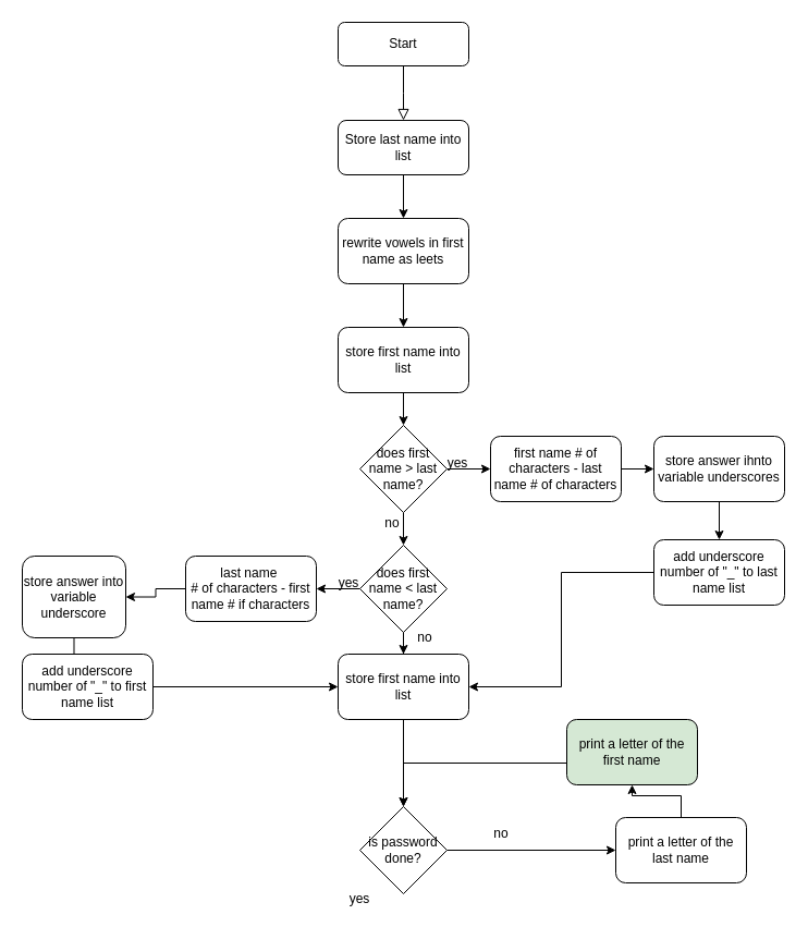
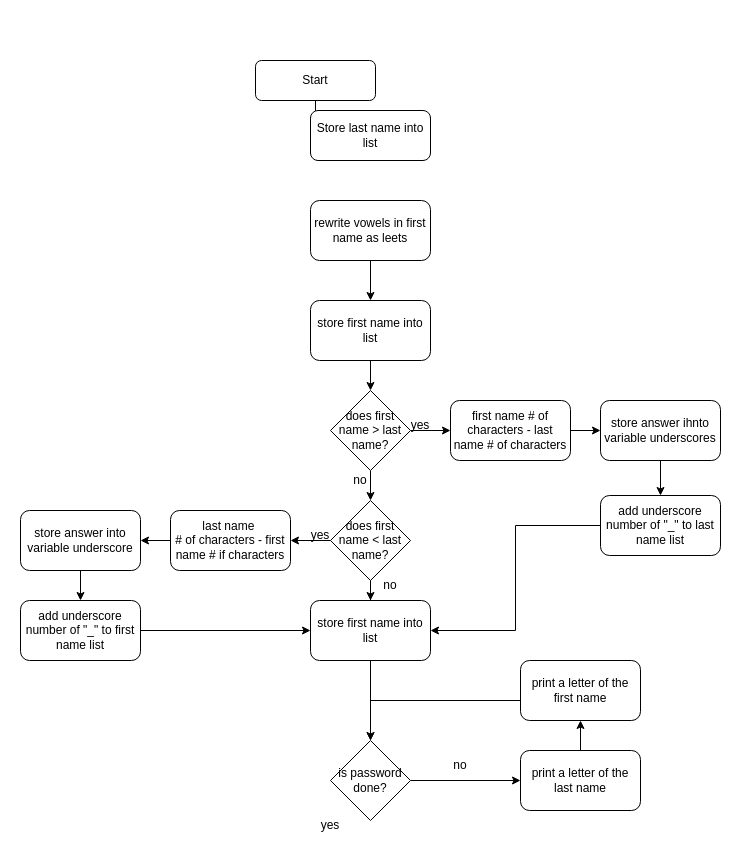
- <mxCell id="3" value="Start" style="rounded=1;whiteSpace=wrap;html=1;fontSize=12;glass=0;strokeWidth=1;shadow=0;" parent="1" vertex="1"><mxGeometry x="310" y="20" width="120" height="40" as="geometry" /></mxCell>
+ <mxCell id="3" value="Start" style="rounded=1;whiteSpace=wrap;html=1;fontSize=12;glass=0;strokeWidth=1;shadow=0;" parent="1" vertex="1"><mxGeometry x="255" y="60" width="120" height="40" as="geometry" /></mxCell>
- <mxCell id="4" style="edgeStyle=orthogonalEdgeStyle;rounded=0;orthogonalLoop=1;jettySize=auto;html=1;exitX=0.5;exitY=1;exitDx=0;exitDy=0;entryX=0.5;entryY=0;entryDx=0;entryDy=0;" parent="1" source="5" target="7" edge="1"><mxGeometry relative="1" as="geometry" /></mxCell>
- <mxCell id="25" value="store answer into variable underscore" style="rounded=1;whiteSpace=wrap;html=1;" parent="1" vertex="1"><mxGeometry x="20" y="510" width="95" height="75" as="geometry" /></mxCell>
+ <mxCell id="25" value="store answer into variable underscore" style="rounded=1;whiteSpace=wrap;html=1;" parent="1" vertex="1"><mxGeometry x="20" y="510" width="120" height="60" as="geometry" /></mxCell>
- <mxCell id="36" value="print a letter of the first name" style="rounded=1;whiteSpace=wrap;html=1;fillColor=#d5e8d4;" parent="1" vertex="1"><mxGeometry x="520" y="660" width="120" height="60" as="geometry" /></mxCell>
+ <mxCell id="36" value="print a letter of the first name" style="rounded=1;whiteSpace=wrap;html=1;" parent="1" vertex="1"><mxGeometry x="520" y="660" width="120" height="60" as="geometry" /></mxCell>
- <mxCell id="35" style="edgeStyle=orthogonalEdgeStyle;rounded=0;orthogonalLoop=1;jettySize=auto;html=1;" parent="1" source="36" target="34" edge="1"><mxGeometry relative="1" as="geometry"><Array as="points"><mxPoint x="530" y="700" /><mxPoint x="370" y="700" /></Array></mxGeometry></mxCell>
+ <mxCell id="35" style="edgeStyle=orthogonalEdgeStyle;rounded=0;orthogonalLoop=1;jettySize=auto;html=1;endArrow=open;" parent="1" source="36" target="34" edge="1"><mxGeometry relative="1" as="geometry"><Array as="points"><mxPoint x="530" y="700" /><mxPoint x="370" y="700" /></Array></mxGeometry></mxCell>
- <mxCell id="40" value="print a letter of the last name" style="rounded=1;whiteSpace=wrap;html=1;" parent="1" vertex="1"><mxGeometry x="565" y="750" width="120" height="60" as="geometry" /></mxCell>
+ <mxCell id="40" value="print a letter of the last name" style="rounded=1;whiteSpace=wrap;html=1;" parent="1" vertex="1"><mxGeometry x="520" y="750" width="120" height="60" as="geometry" /></mxCell>
